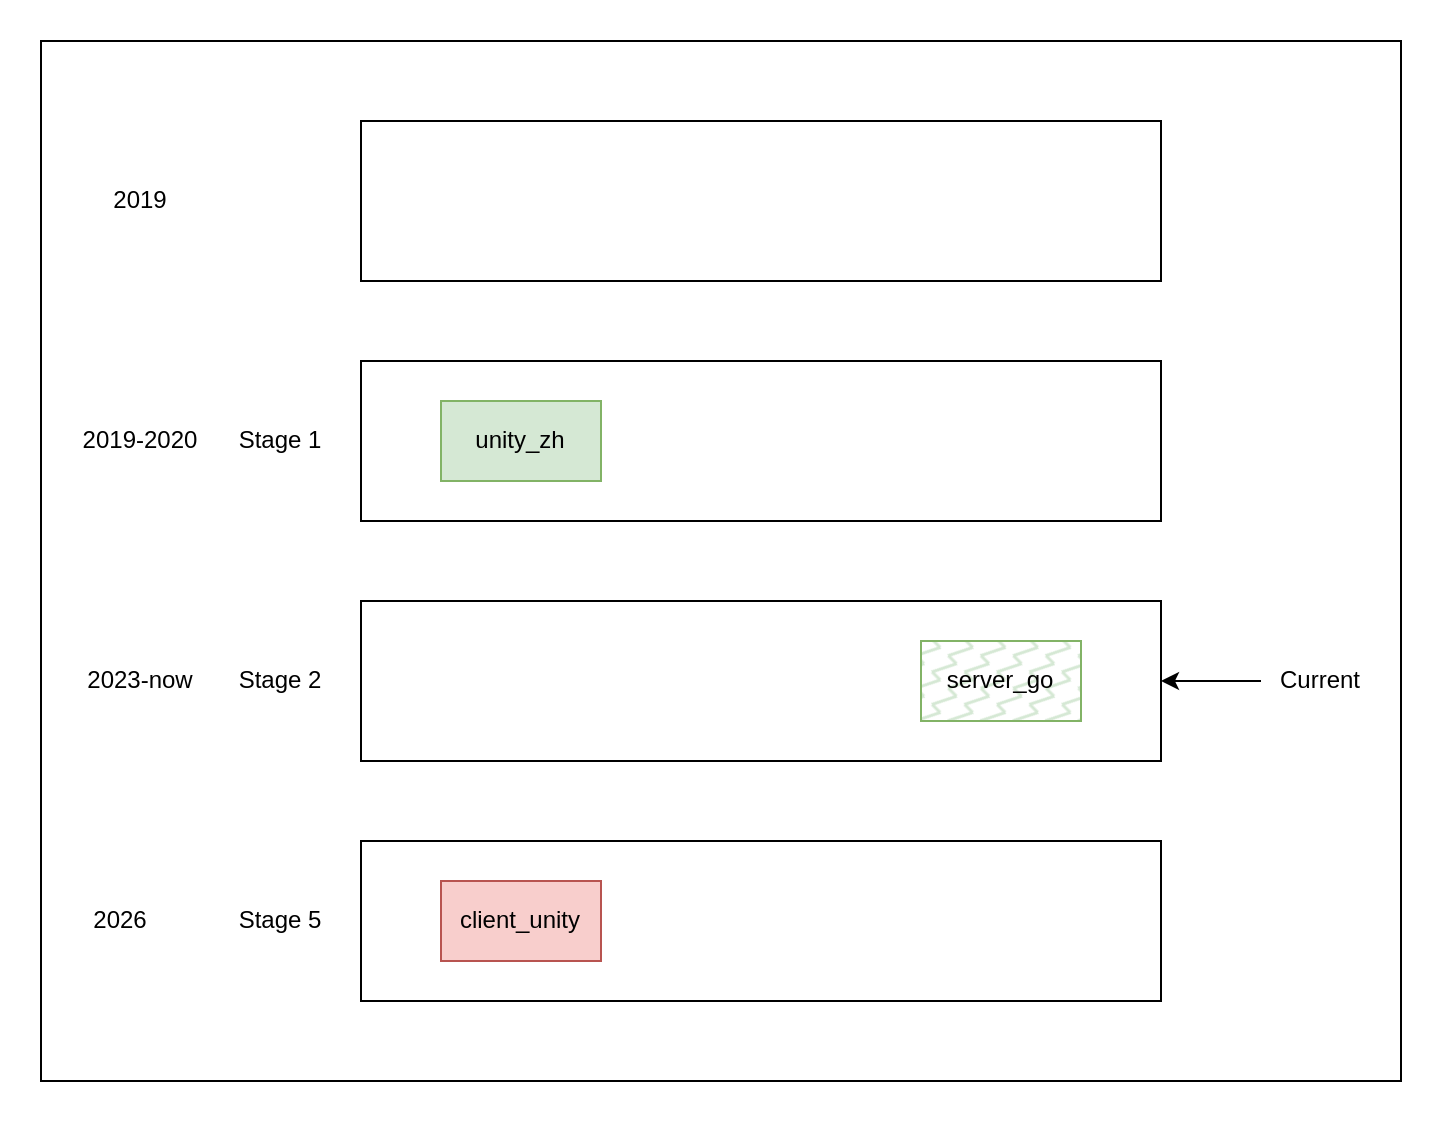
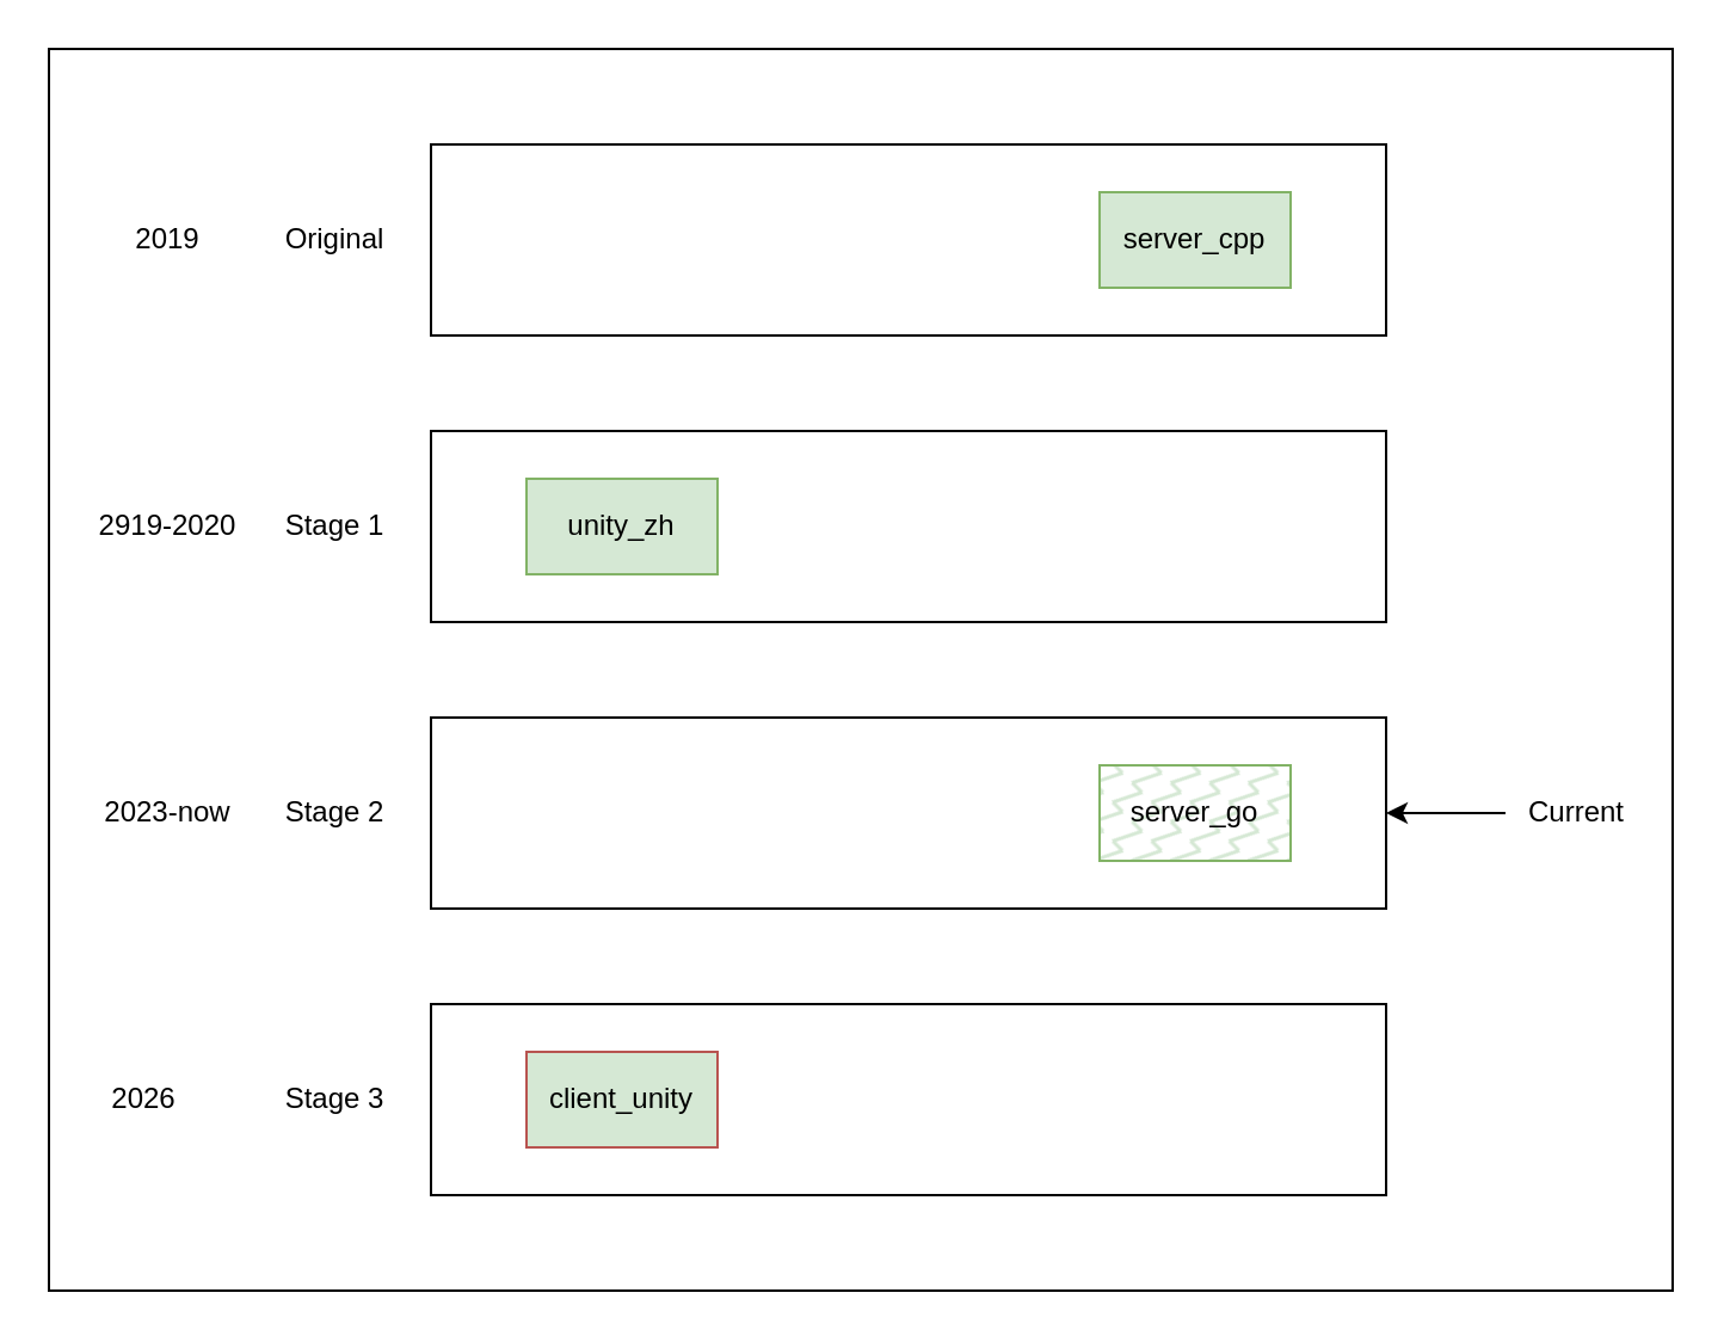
+ <mxCell id="11" value="Original" style="text;html=1;align=center;verticalAlign=middle;whiteSpace=wrap;rounded=0;" vertex="1" parent="1"><mxGeometry x="110" y="85" width="60" height="30" as="geometry" /></mxCell>
+ <mxCell id="7" value="server_cpp" style="rounded=0;whiteSpace=wrap;html=1;fillColor=#d5e8d4;strokeColor=#82b366;" vertex="1" parent="1"><mxGeometry x="460" y="80" width="80" height="40" as="geometry" /></mxCell>
- <mxCell id="16" value="2019-2020" style="text;html=1;align=center;verticalAlign=middle;whiteSpace=wrap;rounded=0;" vertex="1" parent="1"><mxGeometry x="40" y="205" width="60" height="30" as="geometry" /></mxCell>
+ <mxCell id="16" value="2919-2020" style="text;html=1;align=center;verticalAlign=middle;whiteSpace=wrap;rounded=0;" vertex="1" parent="1"><mxGeometry x="40" y="205" width="60" height="30" as="geometry" /></mxCell>
- <mxCell id="14" value="Stage 5" style="text;html=1;align=center;verticalAlign=middle;whiteSpace=wrap;rounded=0;" vertex="1" parent="1"><mxGeometry x="110" y="445" width="60" height="30" as="geometry" /></mxCell>
+ <mxCell id="14" value="Stage 3" style="text;html=1;align=center;verticalAlign=middle;whiteSpace=wrap;rounded=0;" vertex="1" parent="1"><mxGeometry x="110" y="445" width="60" height="30" as="geometry" /></mxCell>
- <mxCell id="10" value="client_unity" style="rounded=0;whiteSpace=wrap;html=1;fillColor=#f8cecc;strokeColor=#b85450;" vertex="1" parent="1"><mxGeometry x="220" y="440" width="80" height="40" as="geometry" /></mxCell>
+ <mxCell id="10" value="client_unity" style="rounded=0;whiteSpace=wrap;html=1;fillColor=#d5e8d4;strokeColor=#b85450;" vertex="1" parent="1"><mxGeometry x="220" y="440" width="80" height="40" as="geometry" /></mxCell>
